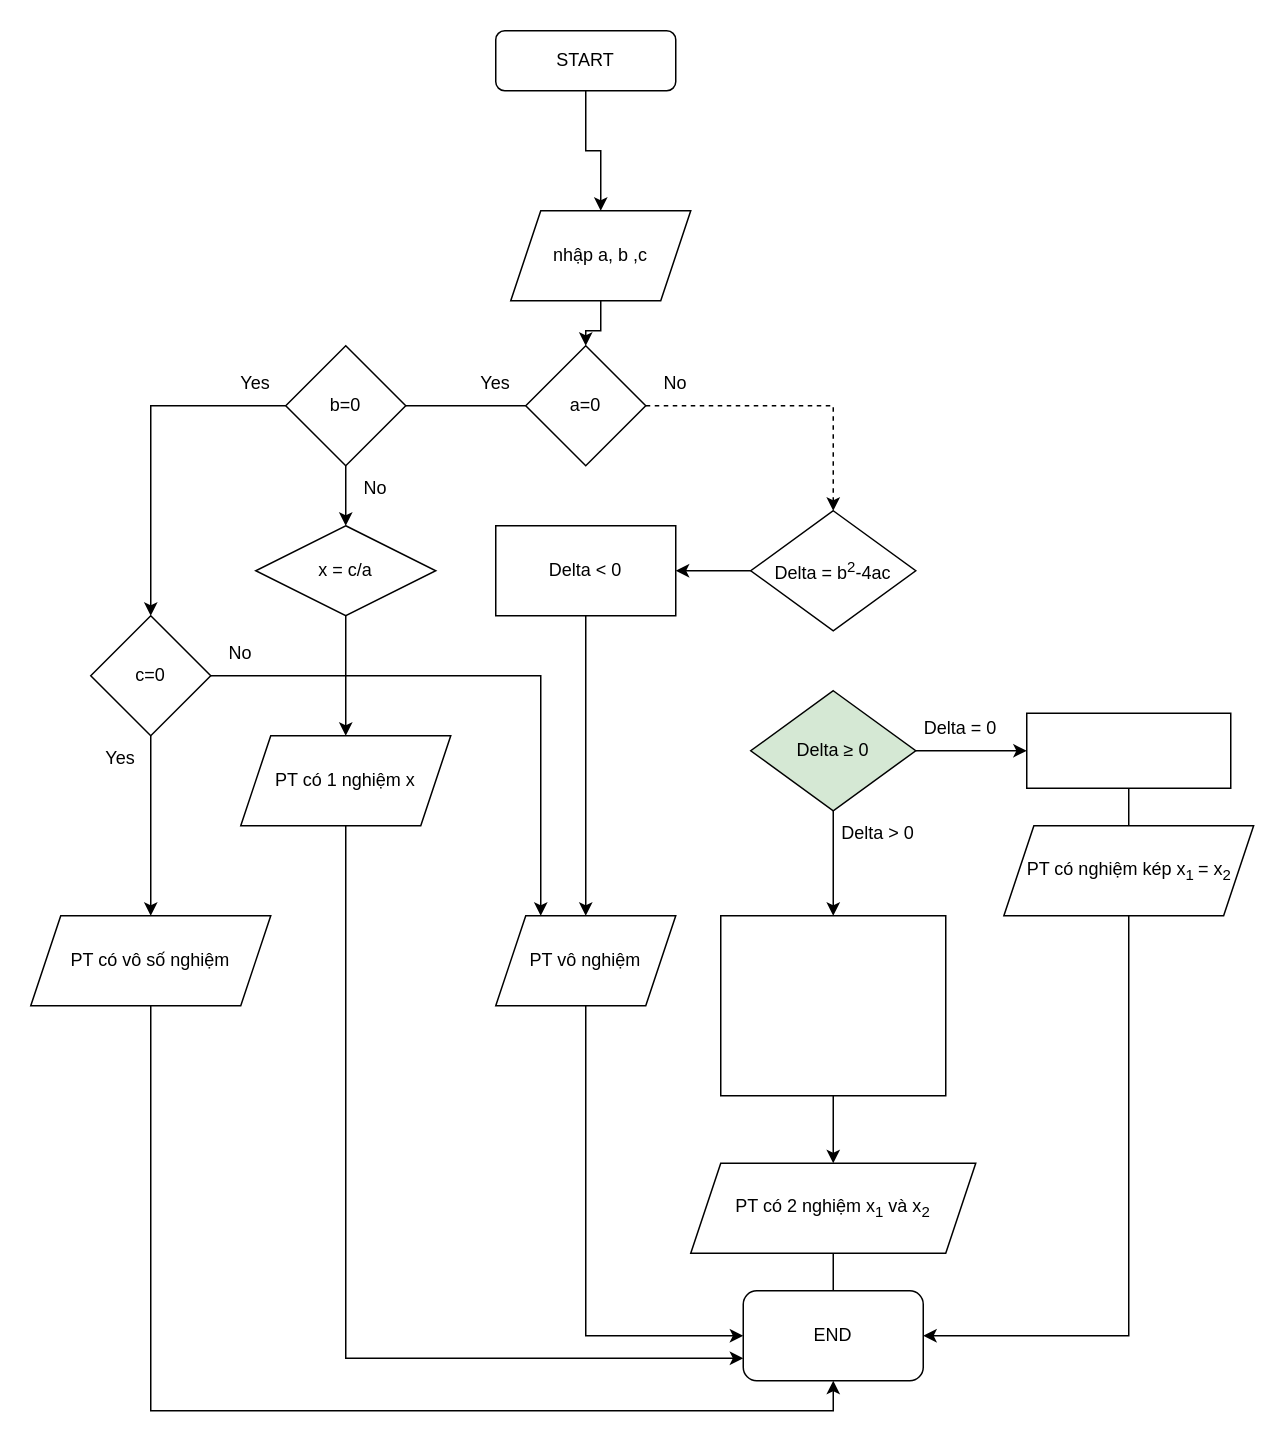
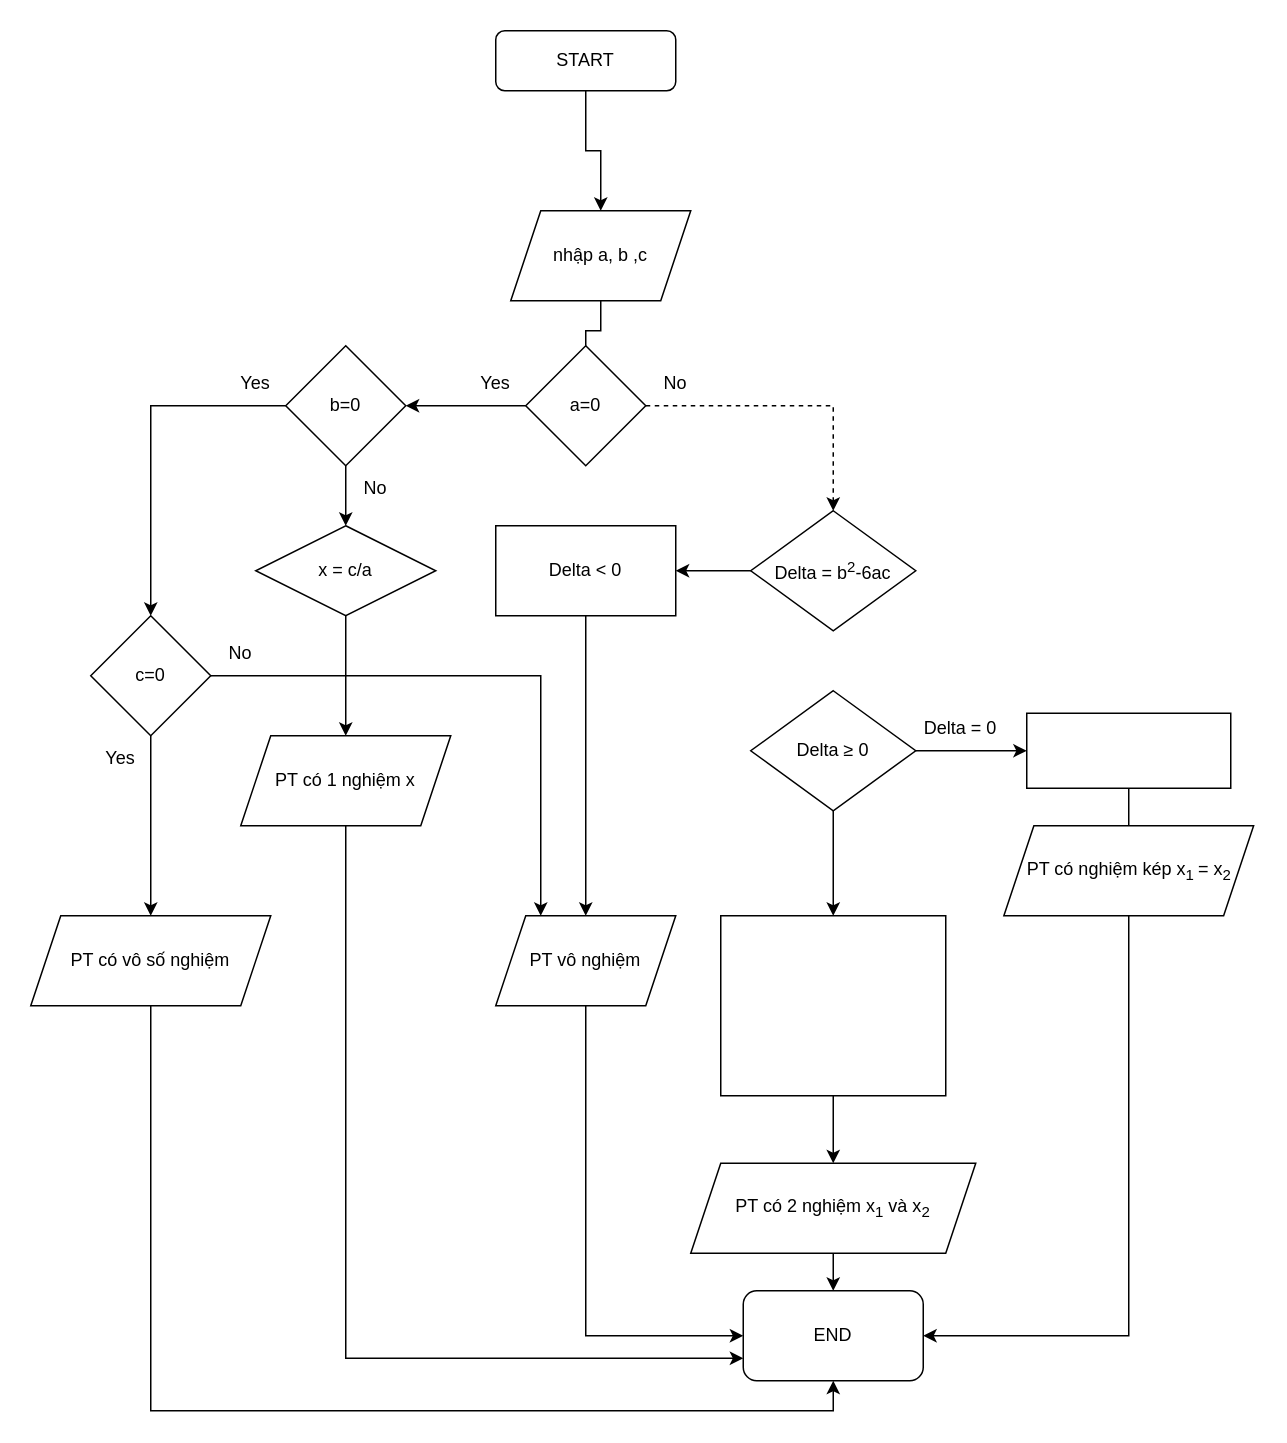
- <mxCell id="4" value="" style="edgeStyle=orthogonalEdgeStyle;rounded=0;orthogonalLoop=1;jettySize=auto;html=1;" edge="1" parent="1" source="5" target="28"><mxGeometry relative="1" as="geometry" /></mxCell>
+ <mxCell id="4" value="" style="edgeStyle=orthogonalEdgeStyle;rounded=0;orthogonalLoop=1;jettySize=auto;html=1;endArrow=none;" edge="1" parent="1" source="5" target="28"><mxGeometry relative="1" as="geometry" /></mxCell>
- <mxCell id="27" value="" style="edgeStyle=orthogonalEdgeStyle;rounded=0;orthogonalLoop=1;jettySize=auto;html=1;endArrow=none;" edge="1" parent="1" source="28" target="31"><mxGeometry relative="1" as="geometry" /></mxCell>
+ <mxCell id="27" value="" style="edgeStyle=orthogonalEdgeStyle;rounded=0;orthogonalLoop=1;jettySize=auto;html=1;" edge="1" parent="1" source="28" target="31"><mxGeometry relative="1" as="geometry" /></mxCell>
- <mxCell id="7" value="Delta = b&lt;sup&gt;2&lt;/sup&gt;-4ac" style="rhombus;whiteSpace=wrap;html=1;" vertex="1" parent="1"><mxGeometry x="500" y="340" width="110" height="80" as="geometry" /></mxCell>
+ <mxCell id="7" value="Delta = b&lt;sup&gt;2&lt;/sup&gt;-6ac" style="rhombus;whiteSpace=wrap;html=1;" vertex="1" parent="1"><mxGeometry x="500" y="340" width="110" height="80" as="geometry" /></mxCell>
- <mxCell id="13" value="&lt;div style=&quot;text-align: left;&quot;&gt;&lt;span style=&quot;background-color: initial;&quot;&gt;Delta ≥&amp;nbsp;&lt;/span&gt;&lt;span style=&quot;background-color: initial;&quot;&gt;0&lt;/span&gt;&lt;/div&gt;" style="rhombus;whiteSpace=wrap;html=1;fillColor=#d5e8d4;" vertex="1" parent="1"><mxGeometry x="500" y="460" width="110" height="80" as="geometry" /></mxCell>
+ <mxCell id="13" value="&lt;div style=&quot;text-align: left;&quot;&gt;&lt;span style=&quot;background-color: initial;&quot;&gt;Delta ≥&amp;nbsp;&lt;/span&gt;&lt;span style=&quot;background-color: initial;&quot;&gt;0&lt;/span&gt;&lt;/div&gt;" style="rhombus;whiteSpace=wrap;html=1;" vertex="1" parent="1"><mxGeometry x="500" y="460" width="110" height="80" as="geometry" /></mxCell>
- <mxCell id="25" value="Delta &amp;gt; 0" style="text;html=1;align=center;verticalAlign=middle;whiteSpace=wrap;rounded=0;" vertex="1" parent="1"><mxGeometry x="555" y="540" width="60" height="30" as="geometry" /></mxCell>
- <mxCell id="21" value="" style="edgeStyle=orthogonalEdgeStyle;rounded=0;orthogonalLoop=1;jettySize=auto;html=1;endArrow=none;" edge="1" parent="1" source="22" target="23"><mxGeometry relative="1" as="geometry" /></mxCell>
+ <mxCell id="21" value="" style="edgeStyle=orthogonalEdgeStyle;rounded=0;orthogonalLoop=1;jettySize=auto;html=1;" edge="1" parent="1" source="22" target="23"><mxGeometry relative="1" as="geometry" /></mxCell>
